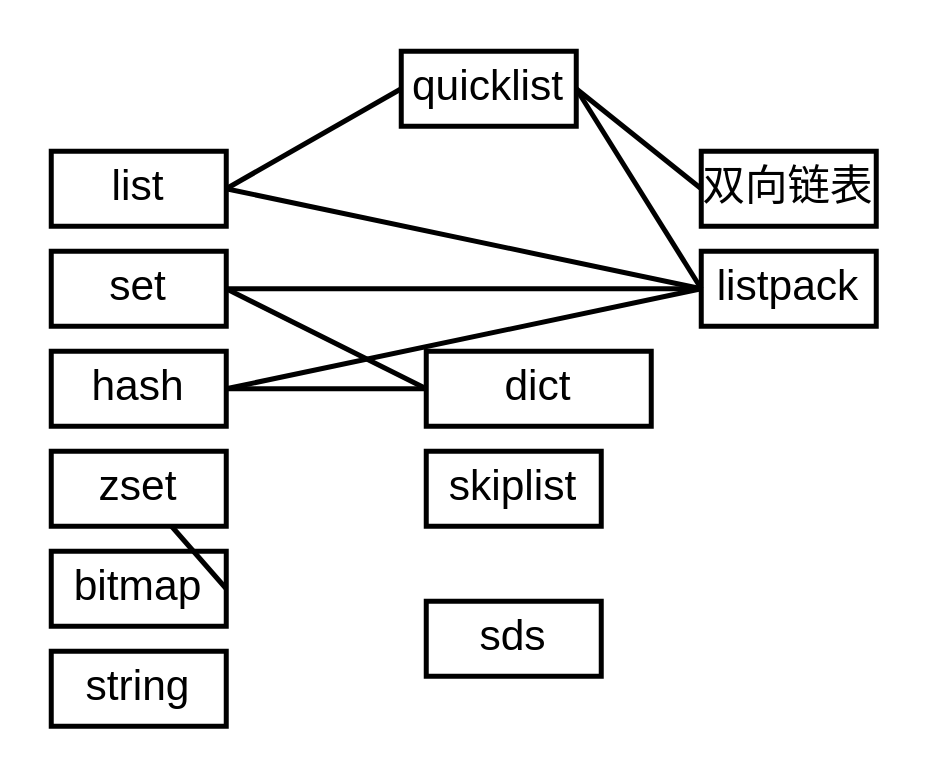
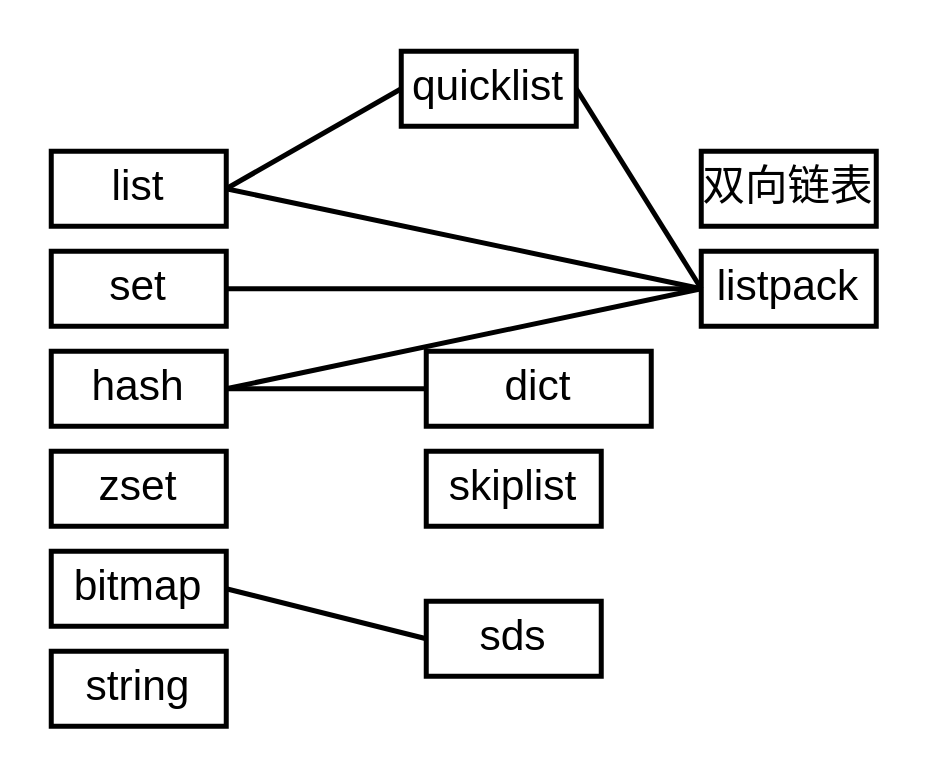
- <mxCell id="12" value="" style="endArrow=none;html=1;rounded=0;exitX=1;exitY=0.5;exitDx=0;exitDy=0;entryX=0;entryY=0.5;entryDx=0;entryDy=0;strokeWidth=2;fontSize=17;" edge="1" parent="1" source="8" target="10"><mxGeometry width="50" height="50" relative="1" as="geometry"><mxPoint x="240" y="65" as="sourcePoint" /><mxPoint x="300" y="35" as="targetPoint" /></mxGeometry></mxCell>
- <mxCell id="14" value="" style="endArrow=none;html=1;rounded=0;exitX=1;exitY=0.5;exitDx=0;exitDy=0;entryX=0;entryY=0.5;entryDx=0;entryDy=0;strokeWidth=2;fontSize=17;" edge="1" parent="1" source="3" target="13"><mxGeometry width="50" height="50" relative="1" as="geometry"><mxPoint x="240" y="65" as="sourcePoint" /><mxPoint x="300" y="95" as="targetPoint" /></mxGeometry></mxCell>
- <mxCell id="18" value="" style="endArrow=none;html=1;rounded=0;exitX=1;exitY=0.5;exitDx=0;exitDy=0;strokeWidth=2;fontSize=17;" edge="1" parent="1" source="6" target="5"><mxGeometry width="50" height="50" relative="1" as="geometry"><mxPoint x="100" y="195" as="sourcePoint" /><mxPoint x="180" y="195" as="targetPoint" /></mxGeometry></mxCell>
+ <mxCell id="18" value="" style="endArrow=none;html=1;rounded=0;exitX=1;exitY=0.5;exitDx=0;exitDy=0;entryX=0;entryY=0.5;entryDx=0;entryDy=0;strokeWidth=2;fontSize=17;" edge="1" parent="1" source="6" target="17"><mxGeometry width="50" height="50" relative="1" as="geometry"><mxPoint x="100" y="195" as="sourcePoint" /><mxPoint x="180" y="195" as="targetPoint" /></mxGeometry></mxCell>
